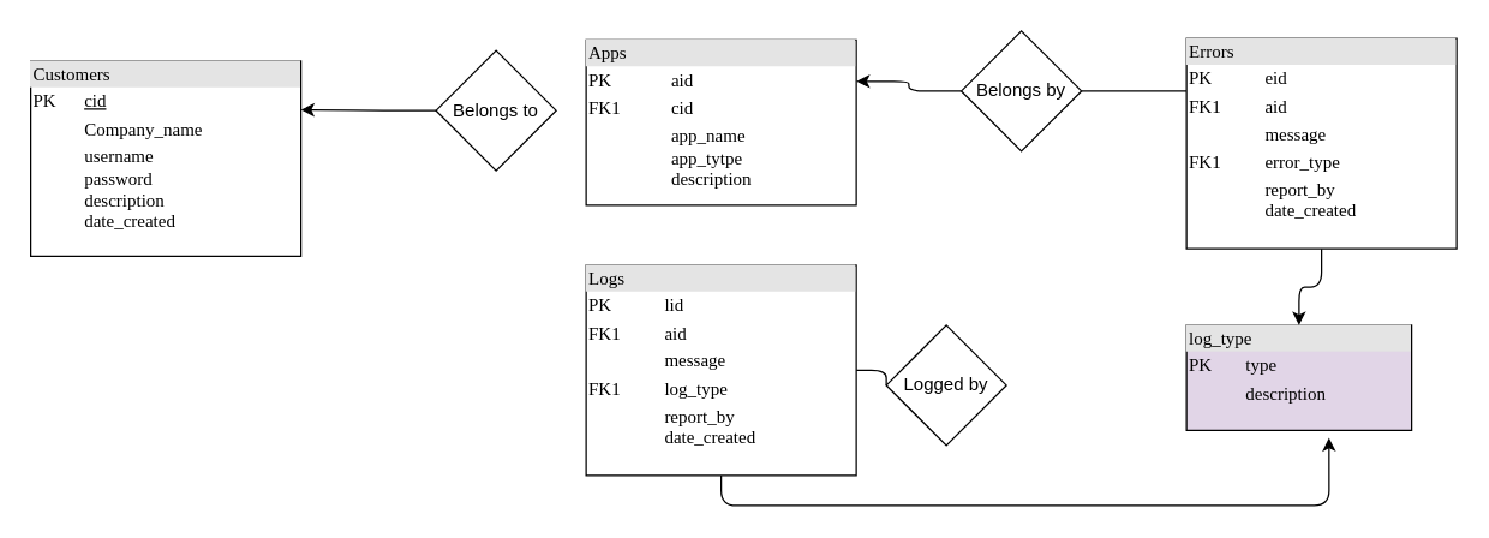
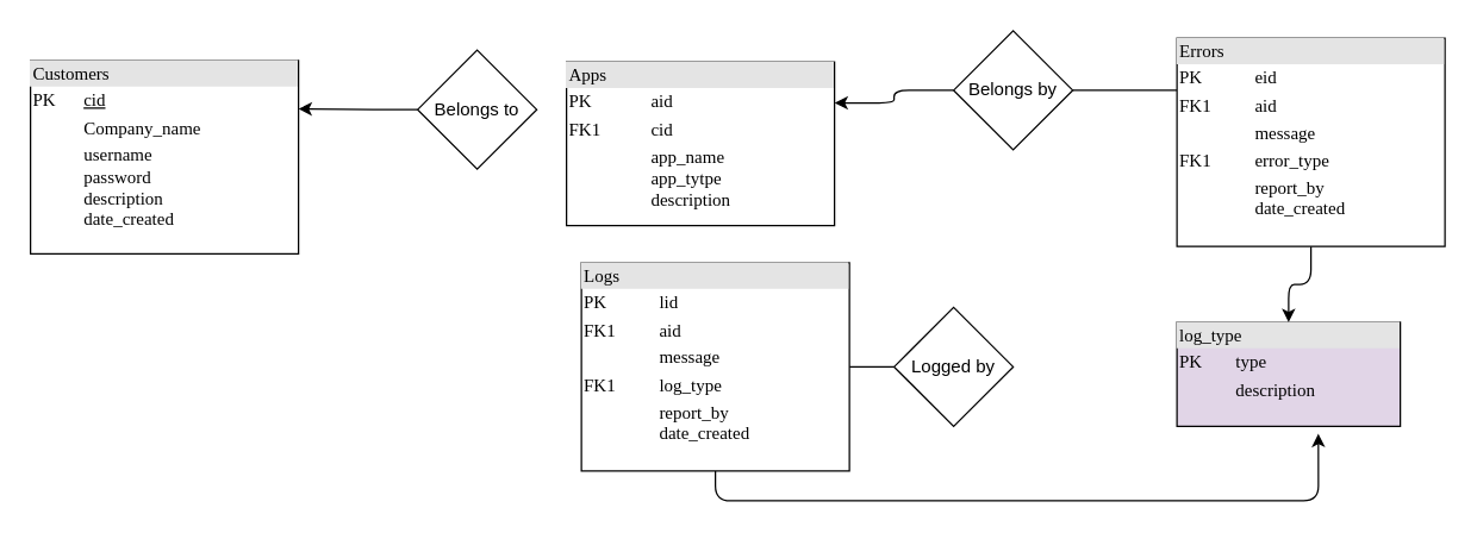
- <mxCell id="12" value="Belongs to" style="rhombus;whiteSpace=wrap;html=1;" vertex="1" parent="1"><mxGeometry x="290" y="33" width="80" height="80" as="geometry" /></mxCell>
+ <mxCell id="12" value="Belongs to" style="rhombus;whiteSpace=wrap;html=1;" vertex="1" parent="1"><mxGeometry x="280" y="33" width="80" height="80" as="geometry" /></mxCell>
- <mxCell id="7" value="&lt;div style=&quot;box-sizing: border-box ; width: 100% ; background: #e4e4e4 ; padding: 2px&quot;&gt;Apps&lt;/div&gt;&lt;table style=&quot;width: 100% ; font-size: 1em&quot; cellpadding=&quot;2&quot; cellspacing=&quot;0&quot;&gt;&lt;tbody&gt;&lt;tr&gt;&lt;td&gt;PK&lt;/td&gt;&lt;td&gt;aid&lt;/td&gt;&lt;/tr&gt;&lt;tr&gt;&lt;td&gt;FK1&lt;/td&gt;&lt;td&gt;cid&lt;/td&gt;&lt;/tr&gt;&lt;tr&gt;&lt;td&gt;&lt;/td&gt;&lt;td&gt;app_name&lt;br&gt;app_tytpe&lt;br&gt;description&lt;/td&gt;&lt;/tr&gt;&lt;/tbody&gt;&lt;/table&gt;" style="verticalAlign=top;align=left;overflow=fill;html=1;rounded=0;shadow=0;comic=0;labelBackgroundColor=none;strokeColor=#000000;strokeWidth=1;fillColor=#ffffff;fontFamily=Verdana;fontSize=12;fontColor=#000000;" parent="1" vertex="1"><mxGeometry x="390" y="26" width="180" height="110" as="geometry" /></mxCell>
+ <mxCell id="7" value="&lt;div style=&quot;box-sizing: border-box ; width: 100% ; background: #e4e4e4 ; padding: 2px&quot;&gt;Apps&lt;/div&gt;&lt;table style=&quot;width: 100% ; font-size: 1em&quot; cellpadding=&quot;2&quot; cellspacing=&quot;0&quot;&gt;&lt;tbody&gt;&lt;tr&gt;&lt;td&gt;PK&lt;/td&gt;&lt;td&gt;aid&lt;/td&gt;&lt;/tr&gt;&lt;tr&gt;&lt;td&gt;FK1&lt;/td&gt;&lt;td&gt;cid&lt;/td&gt;&lt;/tr&gt;&lt;tr&gt;&lt;td&gt;&lt;/td&gt;&lt;td&gt;app_name&lt;br&gt;app_tytpe&lt;br&gt;description&lt;/td&gt;&lt;/tr&gt;&lt;/tbody&gt;&lt;/table&gt;" style="verticalAlign=top;align=left;overflow=fill;html=1;rounded=0;shadow=0;comic=0;labelBackgroundColor=none;strokeColor=#000000;strokeWidth=1;fillColor=#ffffff;fontFamily=Verdana;fontSize=12;fontColor=#000000;" parent="1" vertex="1"><mxGeometry x="380" y="41" width="180" height="110" as="geometry" /></mxCell>
- <mxCell id="15" value="Logged by" style="rhombus;whiteSpace=wrap;html=1;" vertex="1" parent="1"><mxGeometry x="590" y="216" width="80" height="80" as="geometry" /></mxCell>
+ <mxCell id="15" value="Logged by" style="rhombus;whiteSpace=wrap;html=1;" vertex="1" parent="1"><mxGeometry x="600" y="206" width="80" height="80" as="geometry" /></mxCell>
